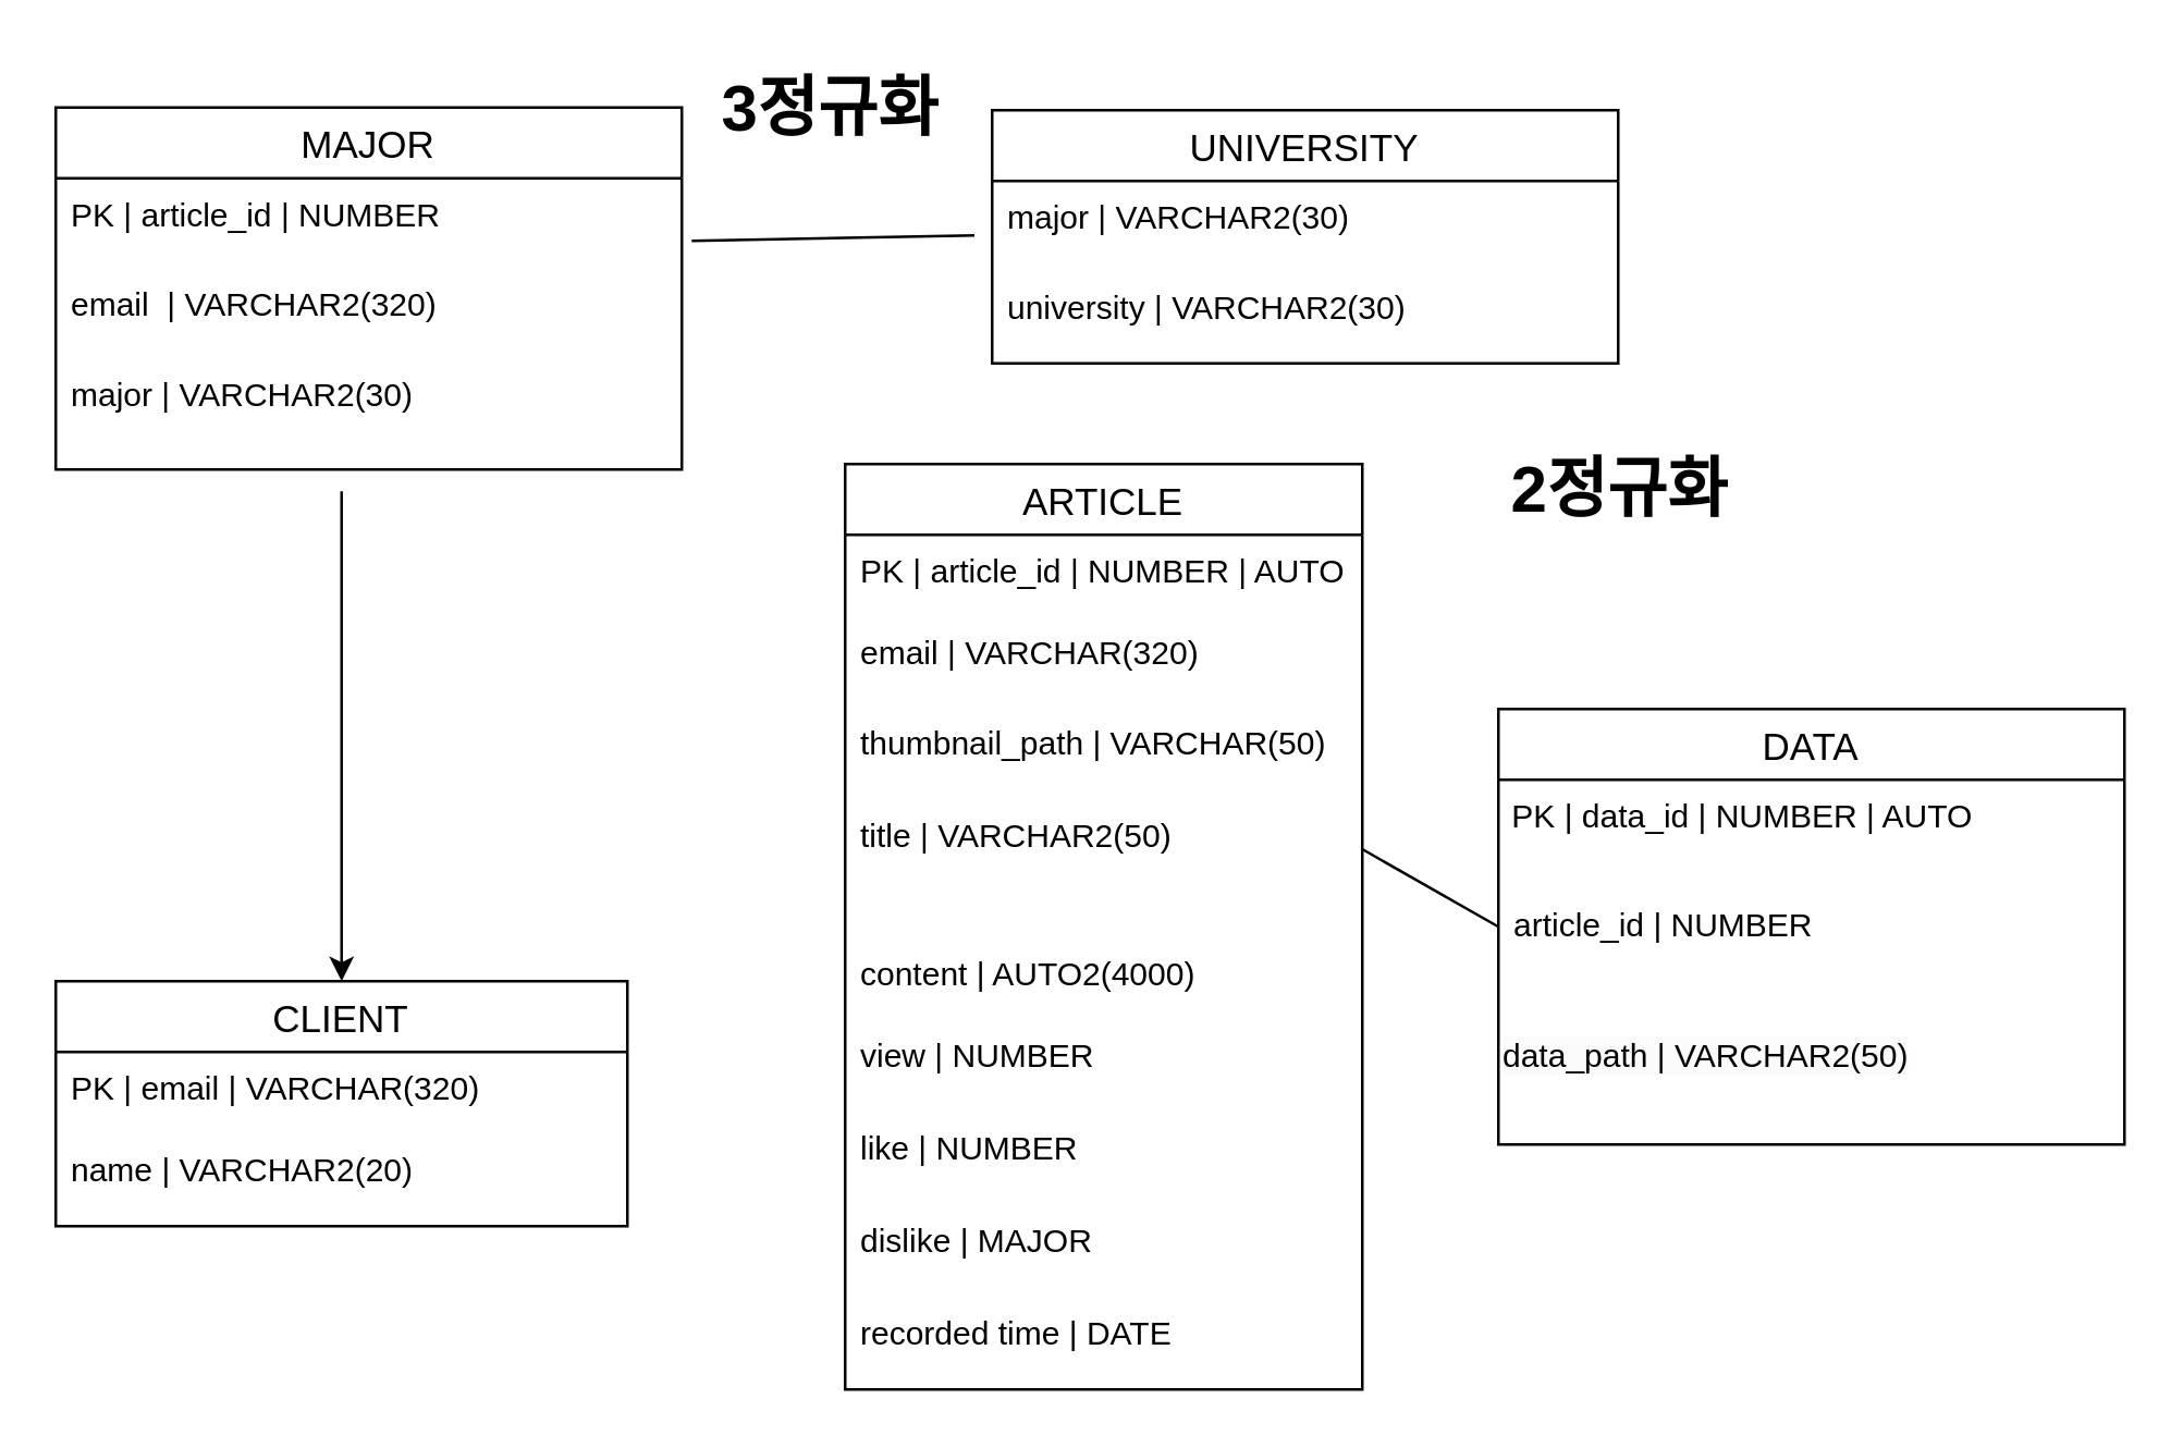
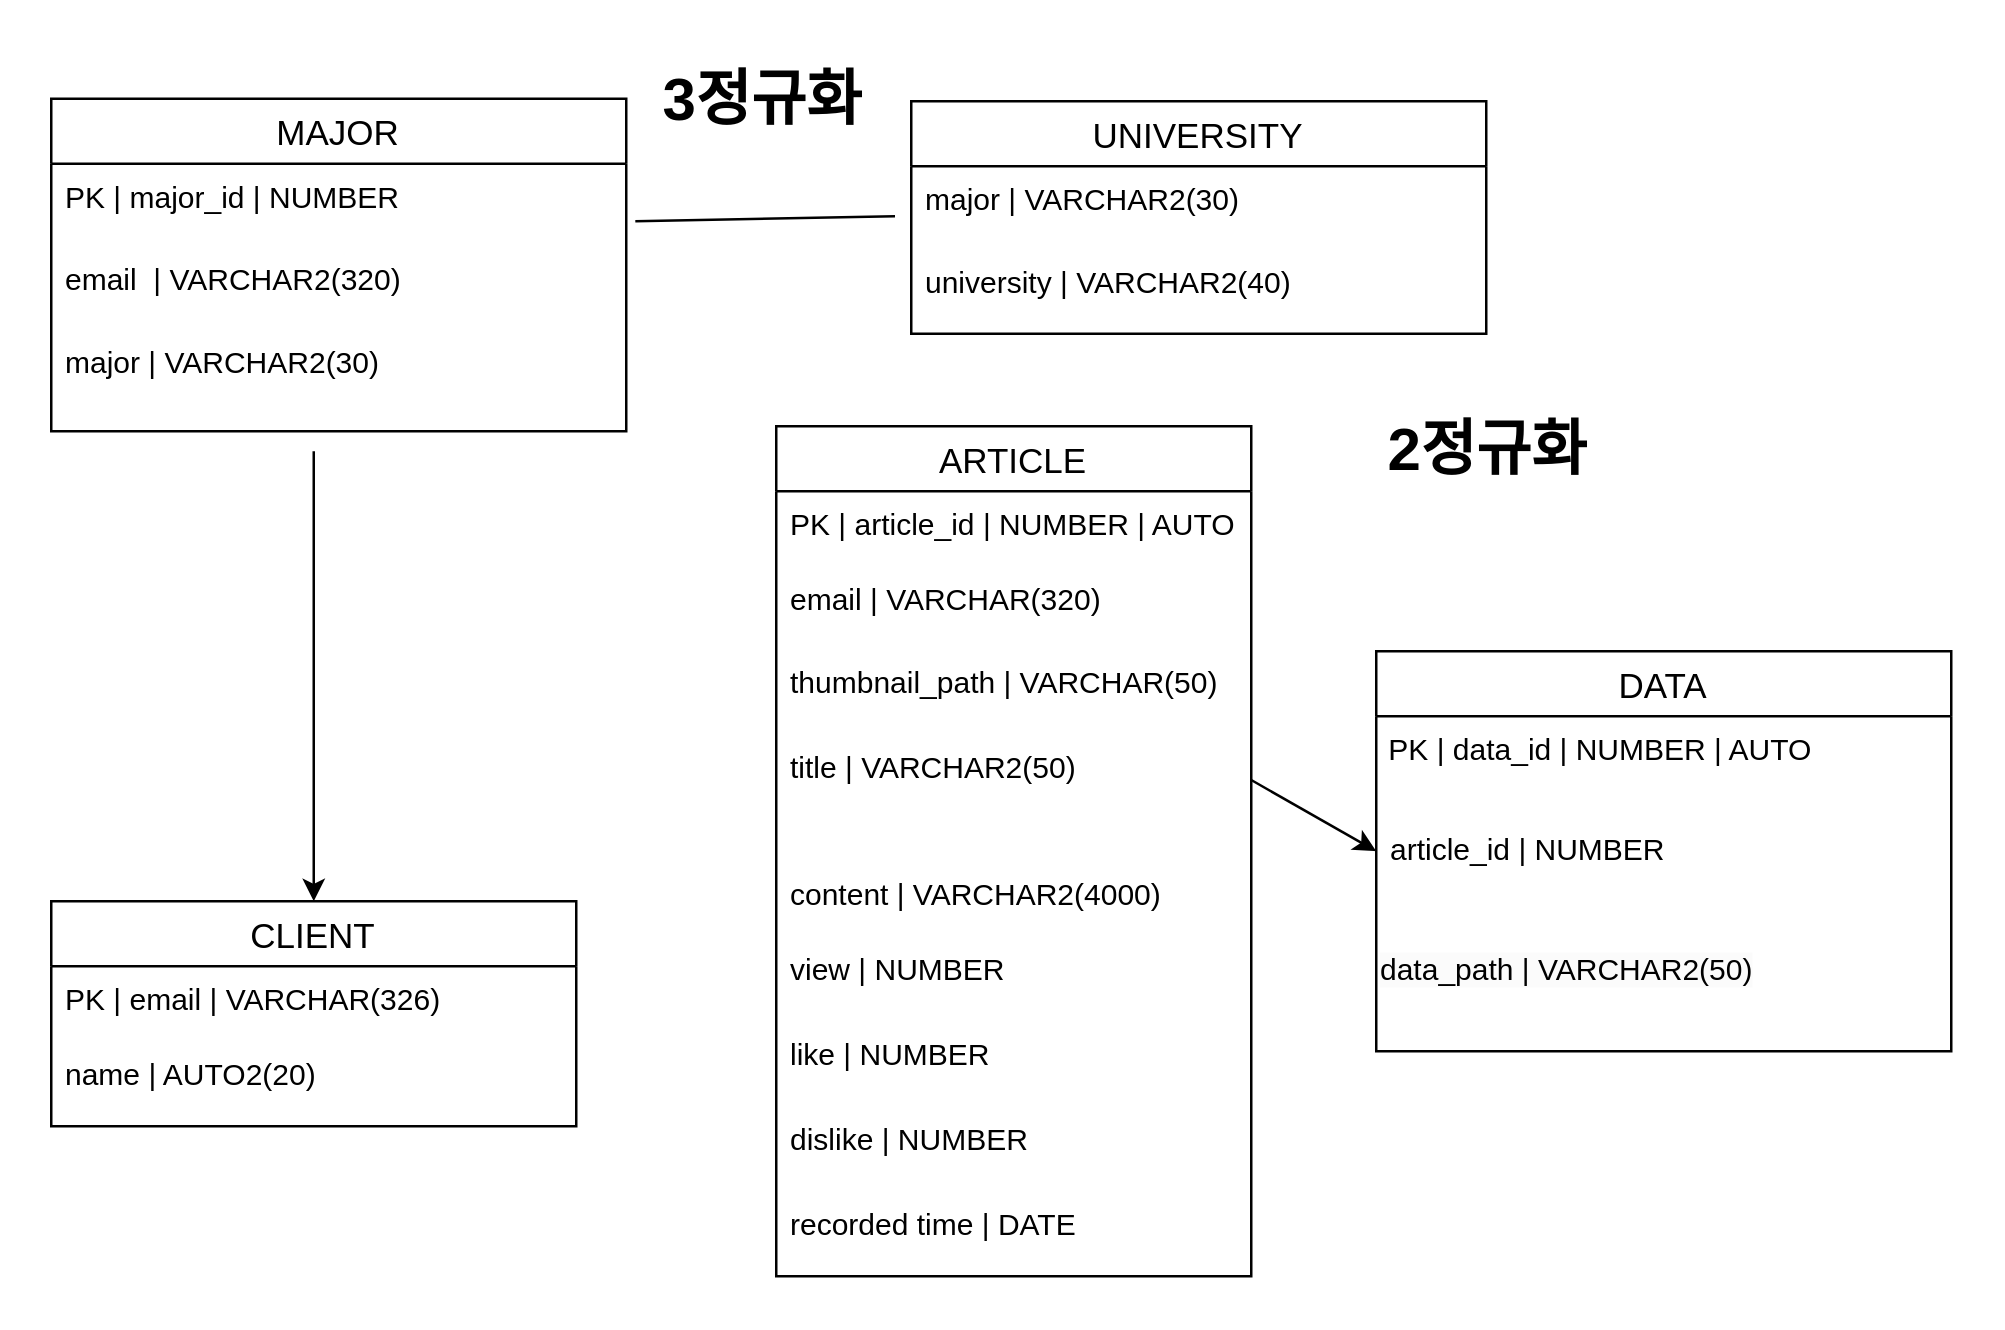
- <mxCell id="16" value="PK | article_id | NUMBER" style="text;strokeColor=none;fillColor=none;spacingLeft=4;spacingRight=4;overflow=hidden;rotatable=0;points=[[0,0.5],[1,0.5]];portConstraint=eastwest;fontSize=12;whiteSpace=wrap;html=1;" parent="15" vertex="1"><mxGeometry y="26" width="230" height="33" as="geometry" /></mxCell>
+ <mxCell id="16" value="PK | major_id | NUMBER" style="text;strokeColor=none;fillColor=none;spacingLeft=4;spacingRight=4;overflow=hidden;rotatable=0;points=[[0,0.5],[1,0.5]];portConstraint=eastwest;fontSize=12;whiteSpace=wrap;html=1;" parent="15" vertex="1"><mxGeometry y="26" width="230" height="33" as="geometry" /></mxCell>
- <mxCell id="28" value="university | VARCHAR2(30)" style="text;strokeColor=none;fillColor=none;spacingLeft=4;spacingRight=4;overflow=hidden;rotatable=0;points=[[0,0.5],[1,0.5]];portConstraint=eastwest;fontSize=12;whiteSpace=wrap;html=1;" parent="26" vertex="1"><mxGeometry y="59" width="230" height="34" as="geometry" /></mxCell>
+ <mxCell id="28" value="university | VARCHAR2(40)" style="text;strokeColor=none;fillColor=none;spacingLeft=4;spacingRight=4;overflow=hidden;rotatable=0;points=[[0,0.5],[1,0.5]];portConstraint=eastwest;fontSize=12;whiteSpace=wrap;html=1;" parent="26" vertex="1"><mxGeometry y="59" width="230" height="34" as="geometry" /></mxCell>
- <mxCell id="25" value="" style="endArrow=none;html=1;rounded=0;entryX=0;entryY=0.5;entryDx=0;entryDy=0;exitX=1;exitY=0.5;exitDx=0;exitDy=0;" parent="1" source="9" target="21" edge="1"><mxGeometry width="50" height="50" relative="1" as="geometry"><mxPoint x="230" y="470" as="sourcePoint" /><mxPoint x="280" y="420" as="targetPoint" /></mxGeometry></mxCell>
+ <mxCell id="25" value="" style="endArrow=classic;html=1;rounded=0;entryX=0;entryY=0.5;entryDx=0;entryDy=0;exitX=1;exitY=0.5;exitDx=0;exitDy=0;" parent="1" source="9" target="21" edge="1"><mxGeometry width="50" height="50" relative="1" as="geometry"><mxPoint x="230" y="470" as="sourcePoint" /><mxPoint x="280" y="420" as="targetPoint" /></mxGeometry></mxCell>
- <mxCell id="10" value="&lt;br&gt;content | AUTO2(4000)" style="text;strokeColor=none;fillColor=none;spacingLeft=4;spacingRight=4;overflow=hidden;rotatable=0;points=[[0,0.5],[1,0.5]];portConstraint=eastwest;fontSize=12;whiteSpace=wrap;html=1;" parent="5" vertex="1"><mxGeometry y="160" width="190" height="44" as="geometry" /></mxCell>
+ <mxCell id="10" value="&lt;br&gt;content | VARCHAR2(4000)" style="text;strokeColor=none;fillColor=none;spacingLeft=4;spacingRight=4;overflow=hidden;rotatable=0;points=[[0,0.5],[1,0.5]];portConstraint=eastwest;fontSize=12;whiteSpace=wrap;html=1;" parent="5" vertex="1"><mxGeometry y="160" width="190" height="44" as="geometry" /></mxCell>
- <mxCell id="3" value="PK | email | VARCHAR(320)" style="text;strokeColor=none;fillColor=none;spacingLeft=4;spacingRight=4;overflow=hidden;rotatable=0;points=[[0,0.5],[1,0.5]];portConstraint=eastwest;fontSize=12;whiteSpace=wrap;html=1;" parent="2" vertex="1"><mxGeometry y="26" width="210" height="30" as="geometry" /></mxCell>
+ <mxCell id="3" value="PK | email | VARCHAR(326)" style="text;strokeColor=none;fillColor=none;spacingLeft=4;spacingRight=4;overflow=hidden;rotatable=0;points=[[0,0.5],[1,0.5]];portConstraint=eastwest;fontSize=12;whiteSpace=wrap;html=1;" parent="2" vertex="1"><mxGeometry y="26" width="210" height="30" as="geometry" /></mxCell>
- <mxCell id="4" value="name | VARCHAR2(20)" style="text;strokeColor=none;fillColor=none;spacingLeft=4;spacingRight=4;overflow=hidden;rotatable=0;points=[[0,0.5],[1,0.5]];portConstraint=eastwest;fontSize=12;whiteSpace=wrap;html=1;" parent="2" vertex="1"><mxGeometry y="56" width="210" height="34" as="geometry" /></mxCell>
+ <mxCell id="4" value="name | AUTO2(20)" style="text;strokeColor=none;fillColor=none;spacingLeft=4;spacingRight=4;overflow=hidden;rotatable=0;points=[[0,0.5],[1,0.5]];portConstraint=eastwest;fontSize=12;whiteSpace=wrap;html=1;" parent="2" vertex="1"><mxGeometry y="56" width="210" height="34" as="geometry" /></mxCell>
- <mxCell id="13" value="dislike | MAJOR" style="text;strokeColor=none;fillColor=none;spacingLeft=4;spacingRight=4;overflow=hidden;rotatable=0;points=[[0,0.5],[1,0.5]];portConstraint=eastwest;fontSize=12;whiteSpace=wrap;html=1;" vertex="1" parent="5"><mxGeometry y="272" width="190" height="34" as="geometry" /></mxCell>
+ <mxCell id="13" value="dislike | NUMBER" style="text;strokeColor=none;fillColor=none;spacingLeft=4;spacingRight=4;overflow=hidden;rotatable=0;points=[[0,0.5],[1,0.5]];portConstraint=eastwest;fontSize=12;whiteSpace=wrap;html=1;" vertex="1" parent="5"><mxGeometry y="272" width="190" height="34" as="geometry" /></mxCell>
